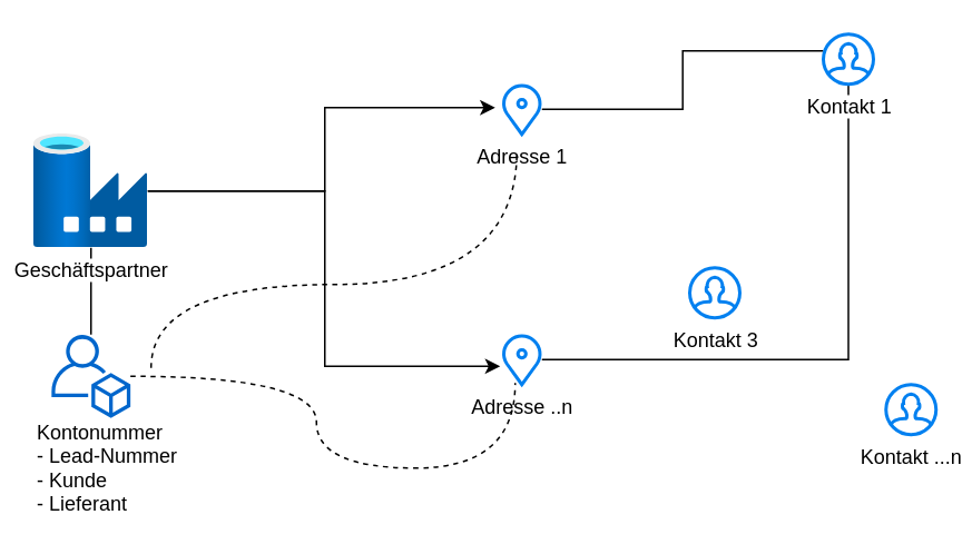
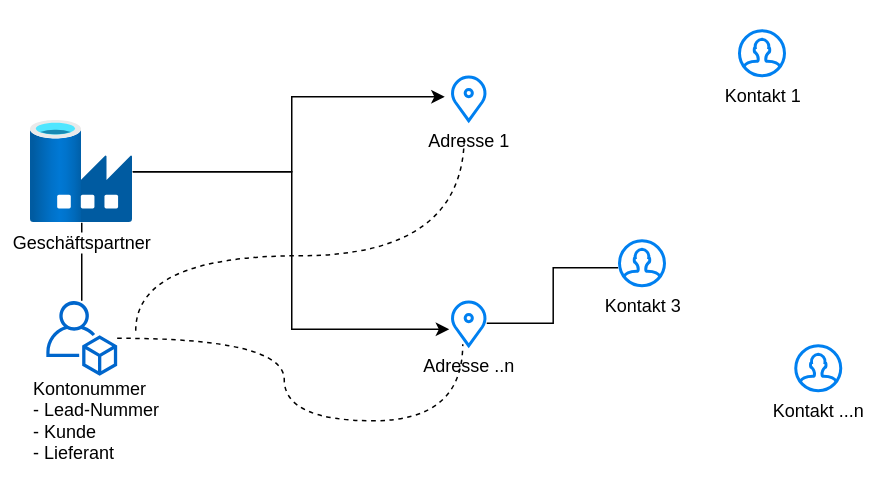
- <mxCell id="6" style="edgeStyle=orthogonalEdgeStyle;rounded=0;orthogonalLoop=1;jettySize=auto;html=1;entryX=0;entryY=0.333;entryDx=0;entryDy=0;entryPerimeter=0;endArrow=none;endFill=0;" edge="1" parent="1" source="7" target="10"><mxGeometry relative="1" as="geometry"><mxPoint x="420" y="-10" as="targetPoint" /></mxGeometry></mxCell>
- <mxCell id="8" style="edgeStyle=orthogonalEdgeStyle;rounded=0;orthogonalLoop=1;jettySize=auto;html=1;endArrow=none;endFill=0;" edge="1" parent="1" source="9" target="10"><mxGeometry relative="1" as="geometry" /></mxCell>
+ <mxCell id="8" style="edgeStyle=orthogonalEdgeStyle;rounded=0;orthogonalLoop=1;jettySize=auto;html=1;entryX=-0.033;entryY=0.6;entryDx=0;entryDy=0;entryPerimeter=0;endArrow=none;endFill=0;" edge="1" parent="1" source="9" target="12"><mxGeometry relative="1" as="geometry" /></mxCell>
